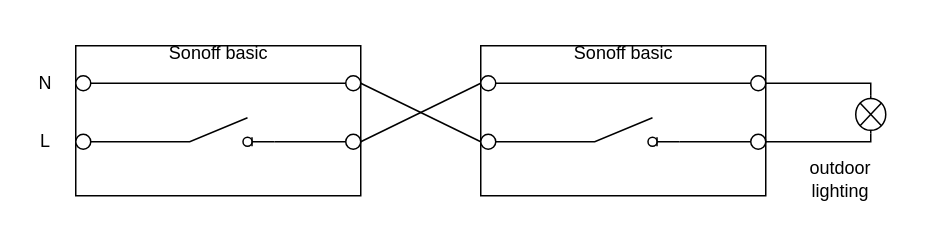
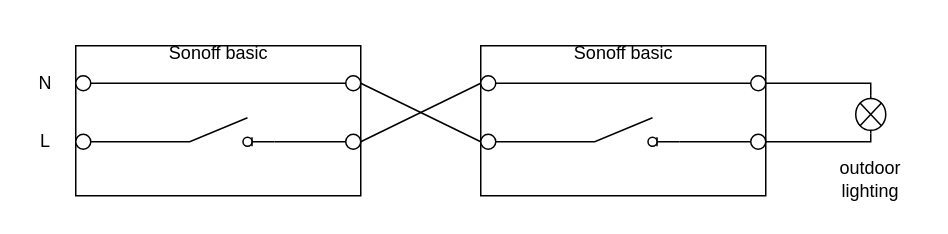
- <mxCell id="31" value="outdoor lighting" style="text;html=1;strokeColor=none;fillColor=none;align=center;verticalAlign=middle;whiteSpace=wrap;rounded=0;" vertex="1" parent="1"><mxGeometry x="530" y="103.5" width="60" height="30" as="geometry" /></mxCell>
+ <mxCell id="31" value="outdoor lighting" style="text;html=1;strokeColor=none;fillColor=none;align=center;verticalAlign=middle;whiteSpace=wrap;rounded=0;" vertex="1" parent="1"><mxGeometry x="550" y="103.5" width="60" height="30" as="geometry" /></mxCell>
